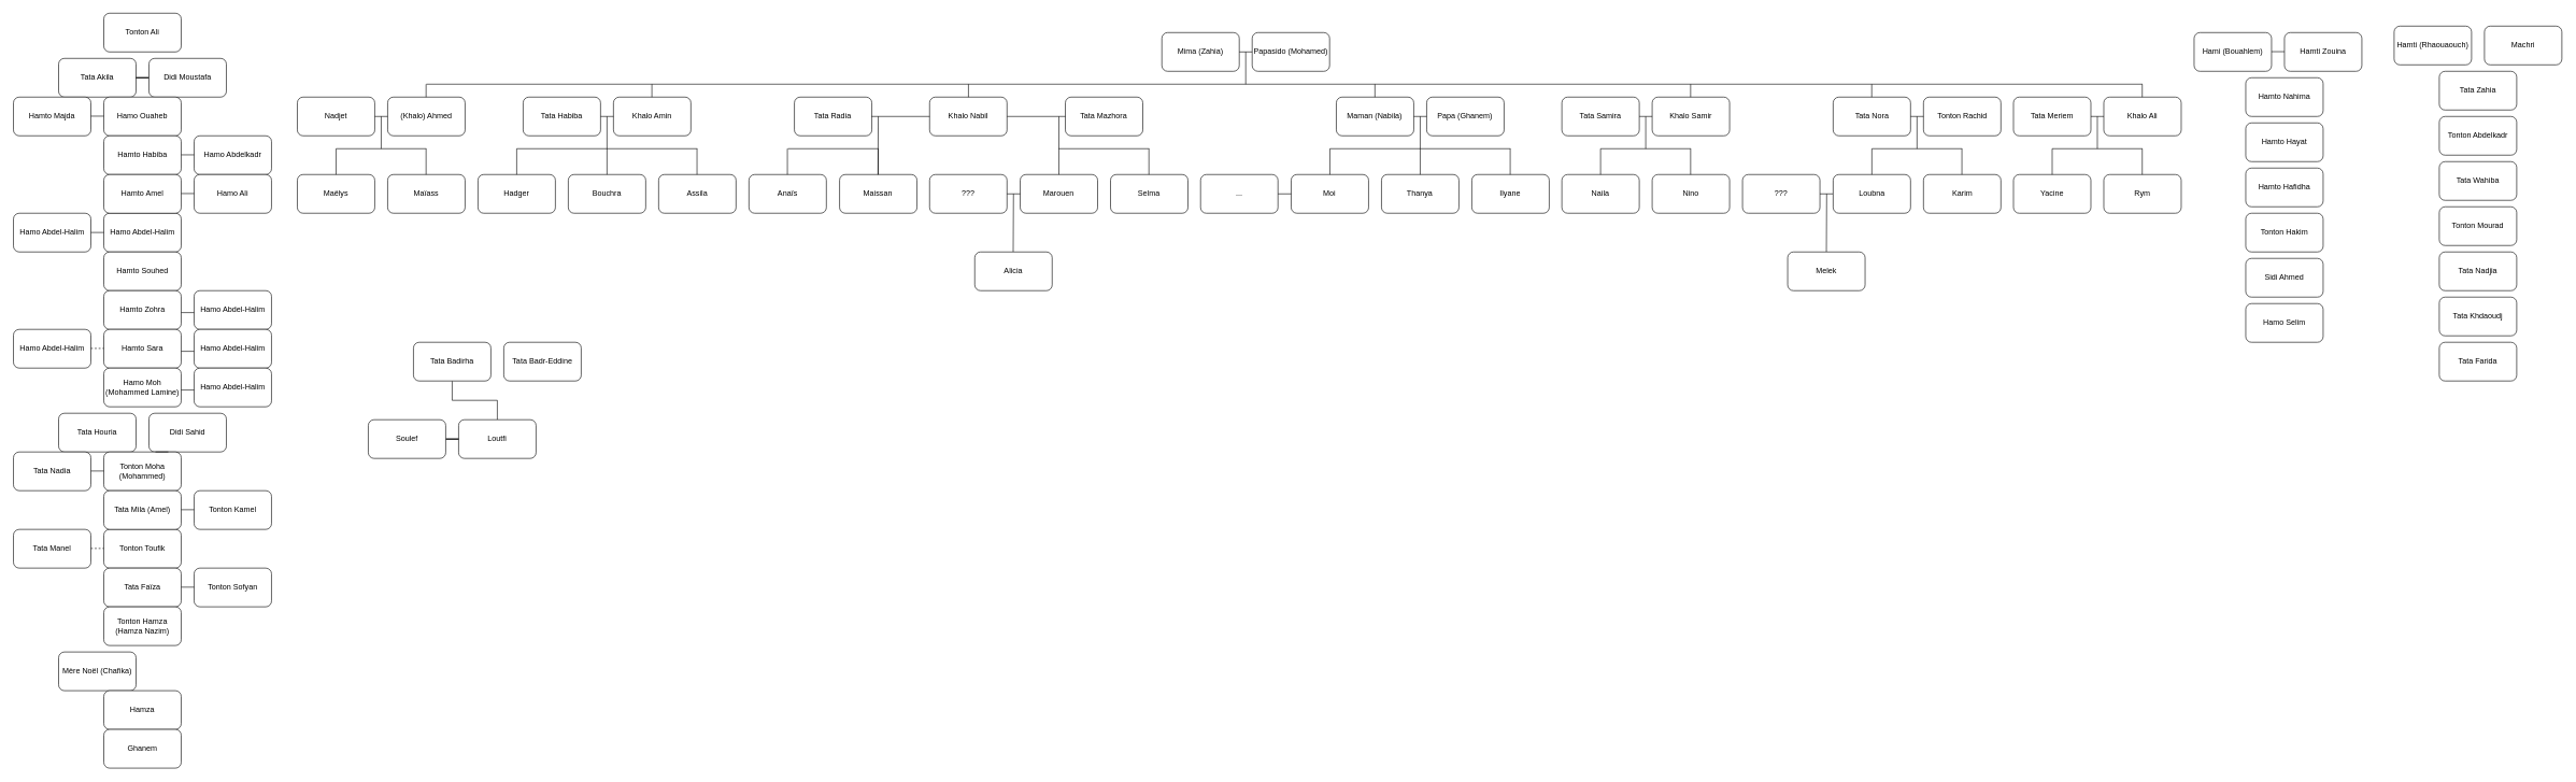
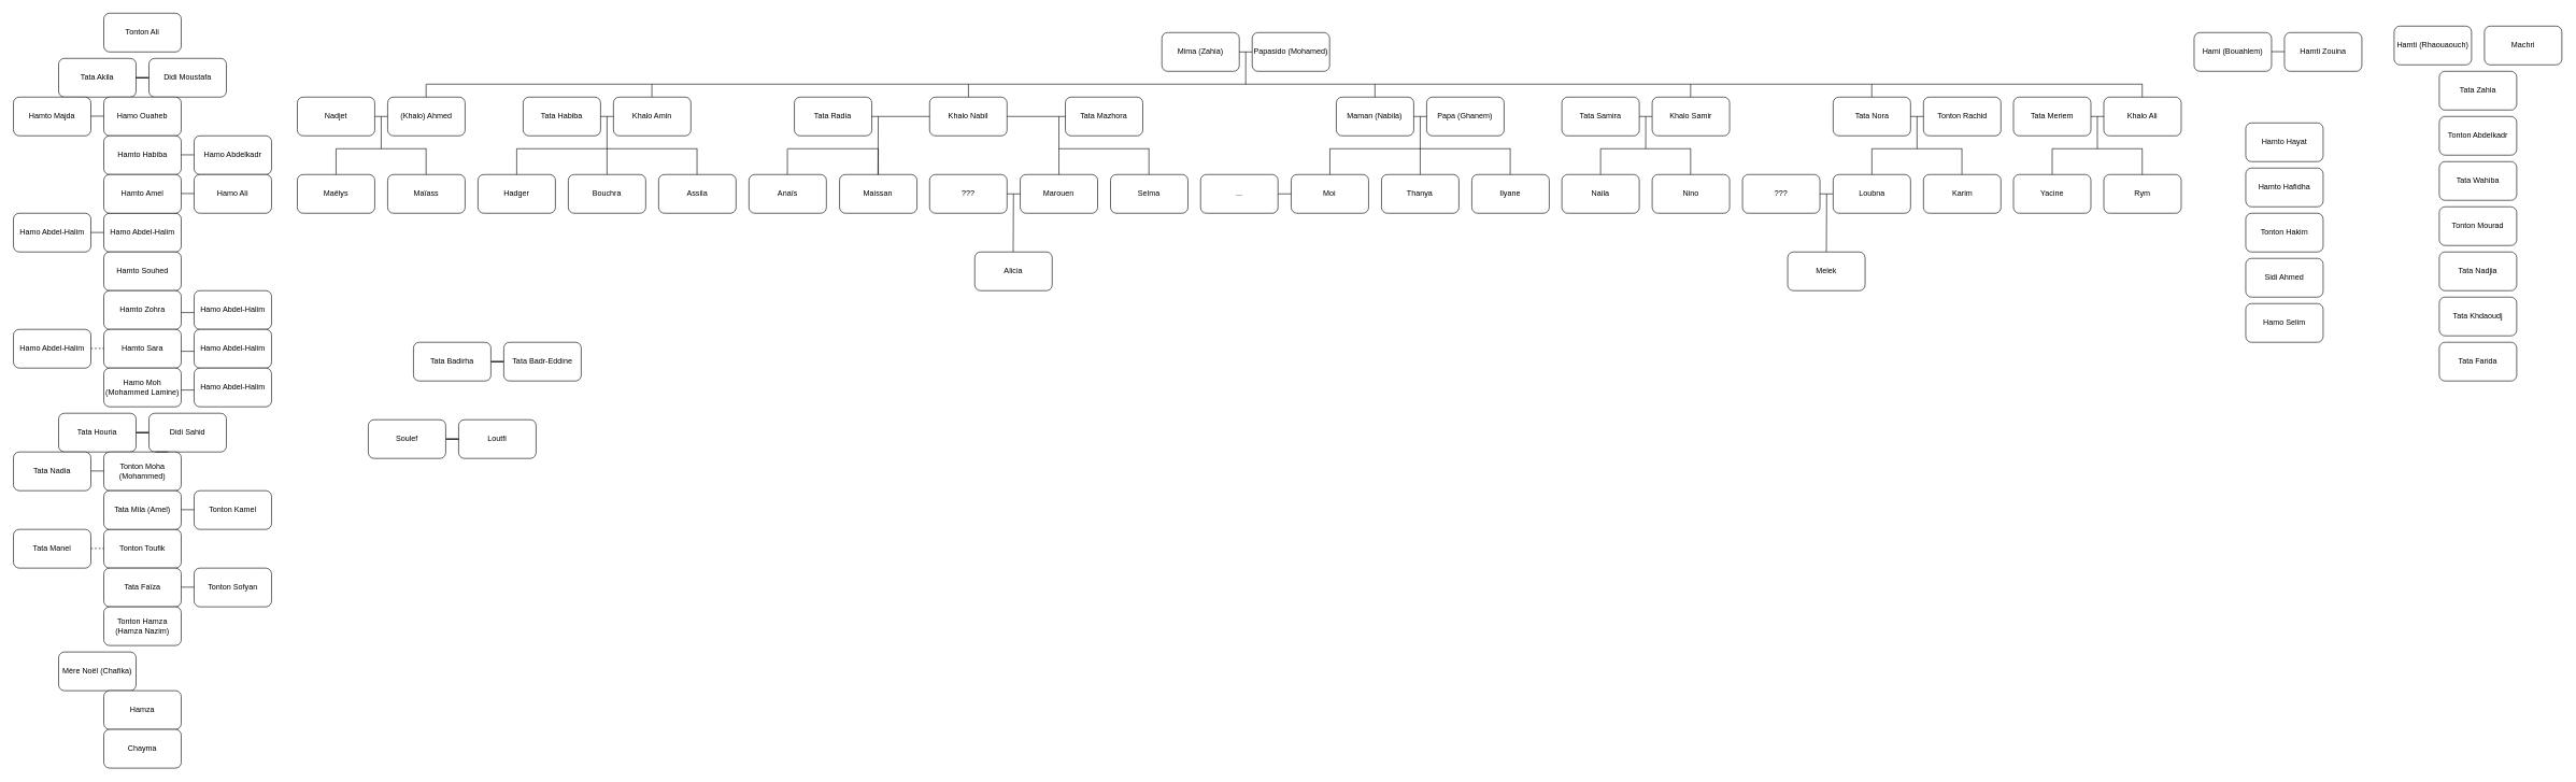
- <mxCell id="109" value="Hamto Nahima" style="whiteSpace=wrap;html=1;rounded=1;strokeColor=light-dark(#000000,#FF0000);" vertex="1" parent="1"><mxGeometry x="3480" y="120" width="120" height="60" as="geometry" /></mxCell>
- <mxCell id="115" value="" style="edgeStyle=orthogonalEdgeStyle;rounded=0;orthogonalLoop=1;jettySize=auto;html=1;endArrow=none;endFill=0;" edge="1" parent="1" source="116" target="140"><mxGeometry relative="1" as="geometry" /></mxCell>
+ <mxCell id="115" value="" style="edgeStyle=orthogonalEdgeStyle;rounded=0;orthogonalLoop=1;jettySize=auto;html=1;endArrow=none;endFill=0;" edge="1" parent="1" source="116" target="139"><mxGeometry relative="1" as="geometry" /></mxCell>
+ <mxCell id="118" value="" style="edgeStyle=orthogonalEdgeStyle;rounded=0;orthogonalLoop=1;jettySize=auto;html=1;endArrow=none;endFill=0;" edge="1" parent="1" source="119" target="131"><mxGeometry relative="1" as="geometry" /></mxCell>
- <mxCell id="138" value="Ghanem" style="whiteSpace=wrap;html=1;rounded=1;" vertex="1" parent="1"><mxGeometry x="160" y="1130" width="120" height="60" as="geometry" /></mxCell>
+ <mxCell id="138" value="Chayma" style="whiteSpace=wrap;html=1;rounded=1;" vertex="1" parent="1"><mxGeometry x="160" y="1130" width="120" height="60" as="geometry" /></mxCell>
